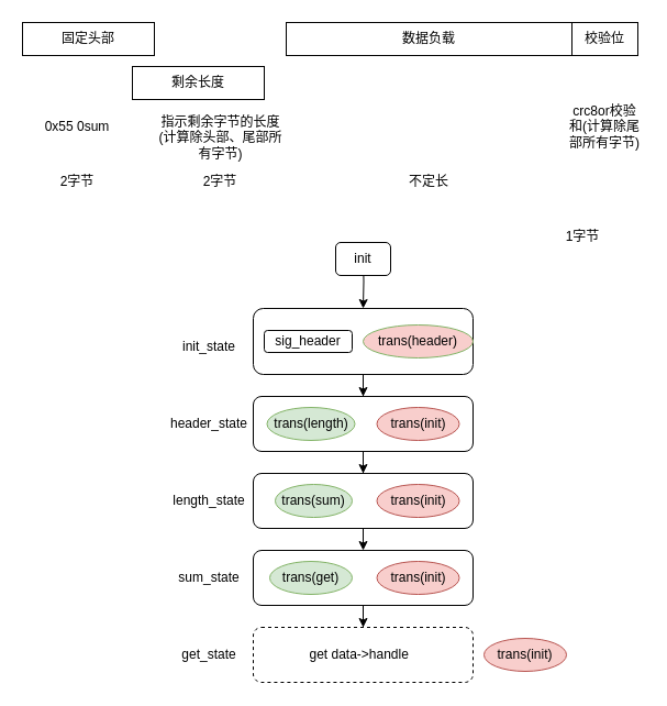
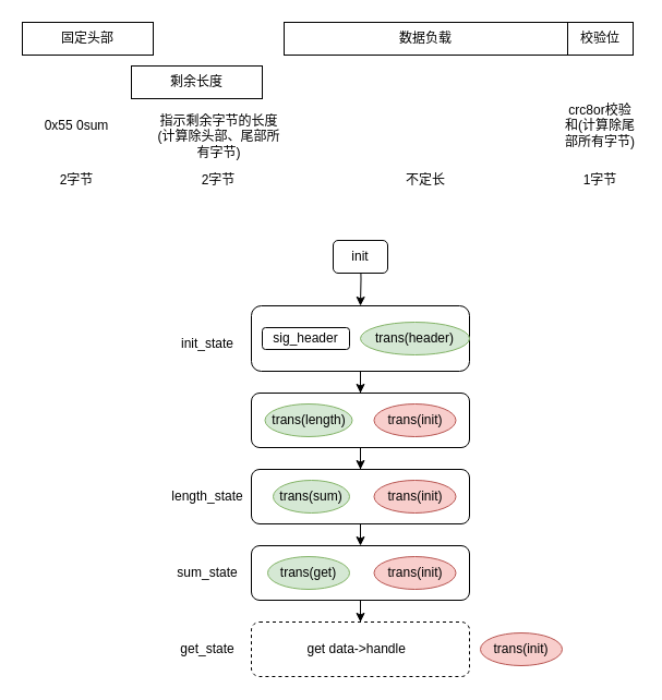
- <mxCell id="11" value="1字节" style="text;html=1;align=center;verticalAlign=middle;whiteSpace=wrap;rounded=0;" vertex="1" parent="1"><mxGeometry x="500" y="200" width="60" height="30" as="geometry" /></mxCell>
+ <mxCell id="11" value="1字节" style="text;html=1;align=center;verticalAlign=middle;whiteSpace=wrap;rounded=0;" vertex="1" parent="1"><mxGeometry x="520" y="150" width="60" height="30" as="geometry" /></mxCell>
- <mxCell id="27" value="trans(header)" style="ellipse;whiteSpace=wrap;html=1;fillColor=#f8cecc;strokeColor=#82b366;" vertex="1" parent="1"><mxGeometry x="330" y="295" width="100" height="30" as="geometry" /></mxCell>
+ <mxCell id="27" value="trans(header)" style="ellipse;whiteSpace=wrap;html=1;fillColor=#d5e8d4;strokeColor=#82b366;" vertex="1" parent="1"><mxGeometry x="330" y="295" width="100" height="30" as="geometry" /></mxCell>
- <mxCell id="15" value="header_state" style="text;html=1;align=center;verticalAlign=middle;whiteSpace=wrap;rounded=0;" vertex="1" parent="1"><mxGeometry x="160" y="370" width="60" height="30" as="geometry" /></mxCell>
